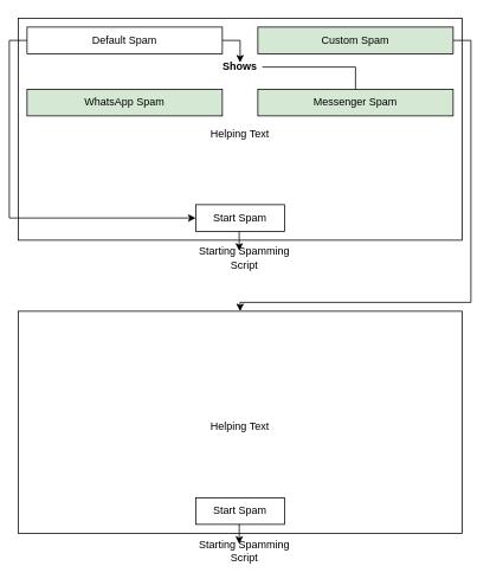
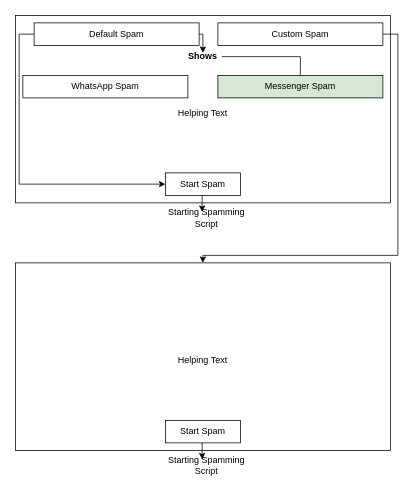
- <mxCell id="14" value="Default Spam" style="rounded=0;whiteSpace=wrap;html=1;" vertex="1" parent="1"><mxGeometry x="30" y="30" width="220" height="30" as="geometry" /></mxCell>
+ <mxCell id="14" value="Default Spam" style="rounded=0;whiteSpace=wrap;html=1;" vertex="1" parent="1"><mxGeometry x="45" y="30" width="220" height="30" as="geometry" /></mxCell>
- <mxCell id="16" value="Custom Spam" style="rounded=0;whiteSpace=wrap;html=1;fillColor=#d5e8d4;" vertex="1" parent="1"><mxGeometry x="290" y="30" width="220" height="30" as="geometry" /></mxCell>
+ <mxCell id="16" value="Custom Spam" style="rounded=0;whiteSpace=wrap;html=1;" vertex="1" parent="1"><mxGeometry x="290" y="30" width="220" height="30" as="geometry" /></mxCell>
- <mxCell id="17" value="WhatsApp Spam" style="rounded=0;whiteSpace=wrap;html=1;fillColor=#d5e8d4;" vertex="1" parent="1"><mxGeometry x="30" y="100" width="220" height="30" as="geometry" /></mxCell>
+ <mxCell id="17" value="WhatsApp Spam" style="rounded=0;whiteSpace=wrap;html=1;" vertex="1" parent="1"><mxGeometry x="30" y="100" width="220" height="30" as="geometry" /></mxCell>
